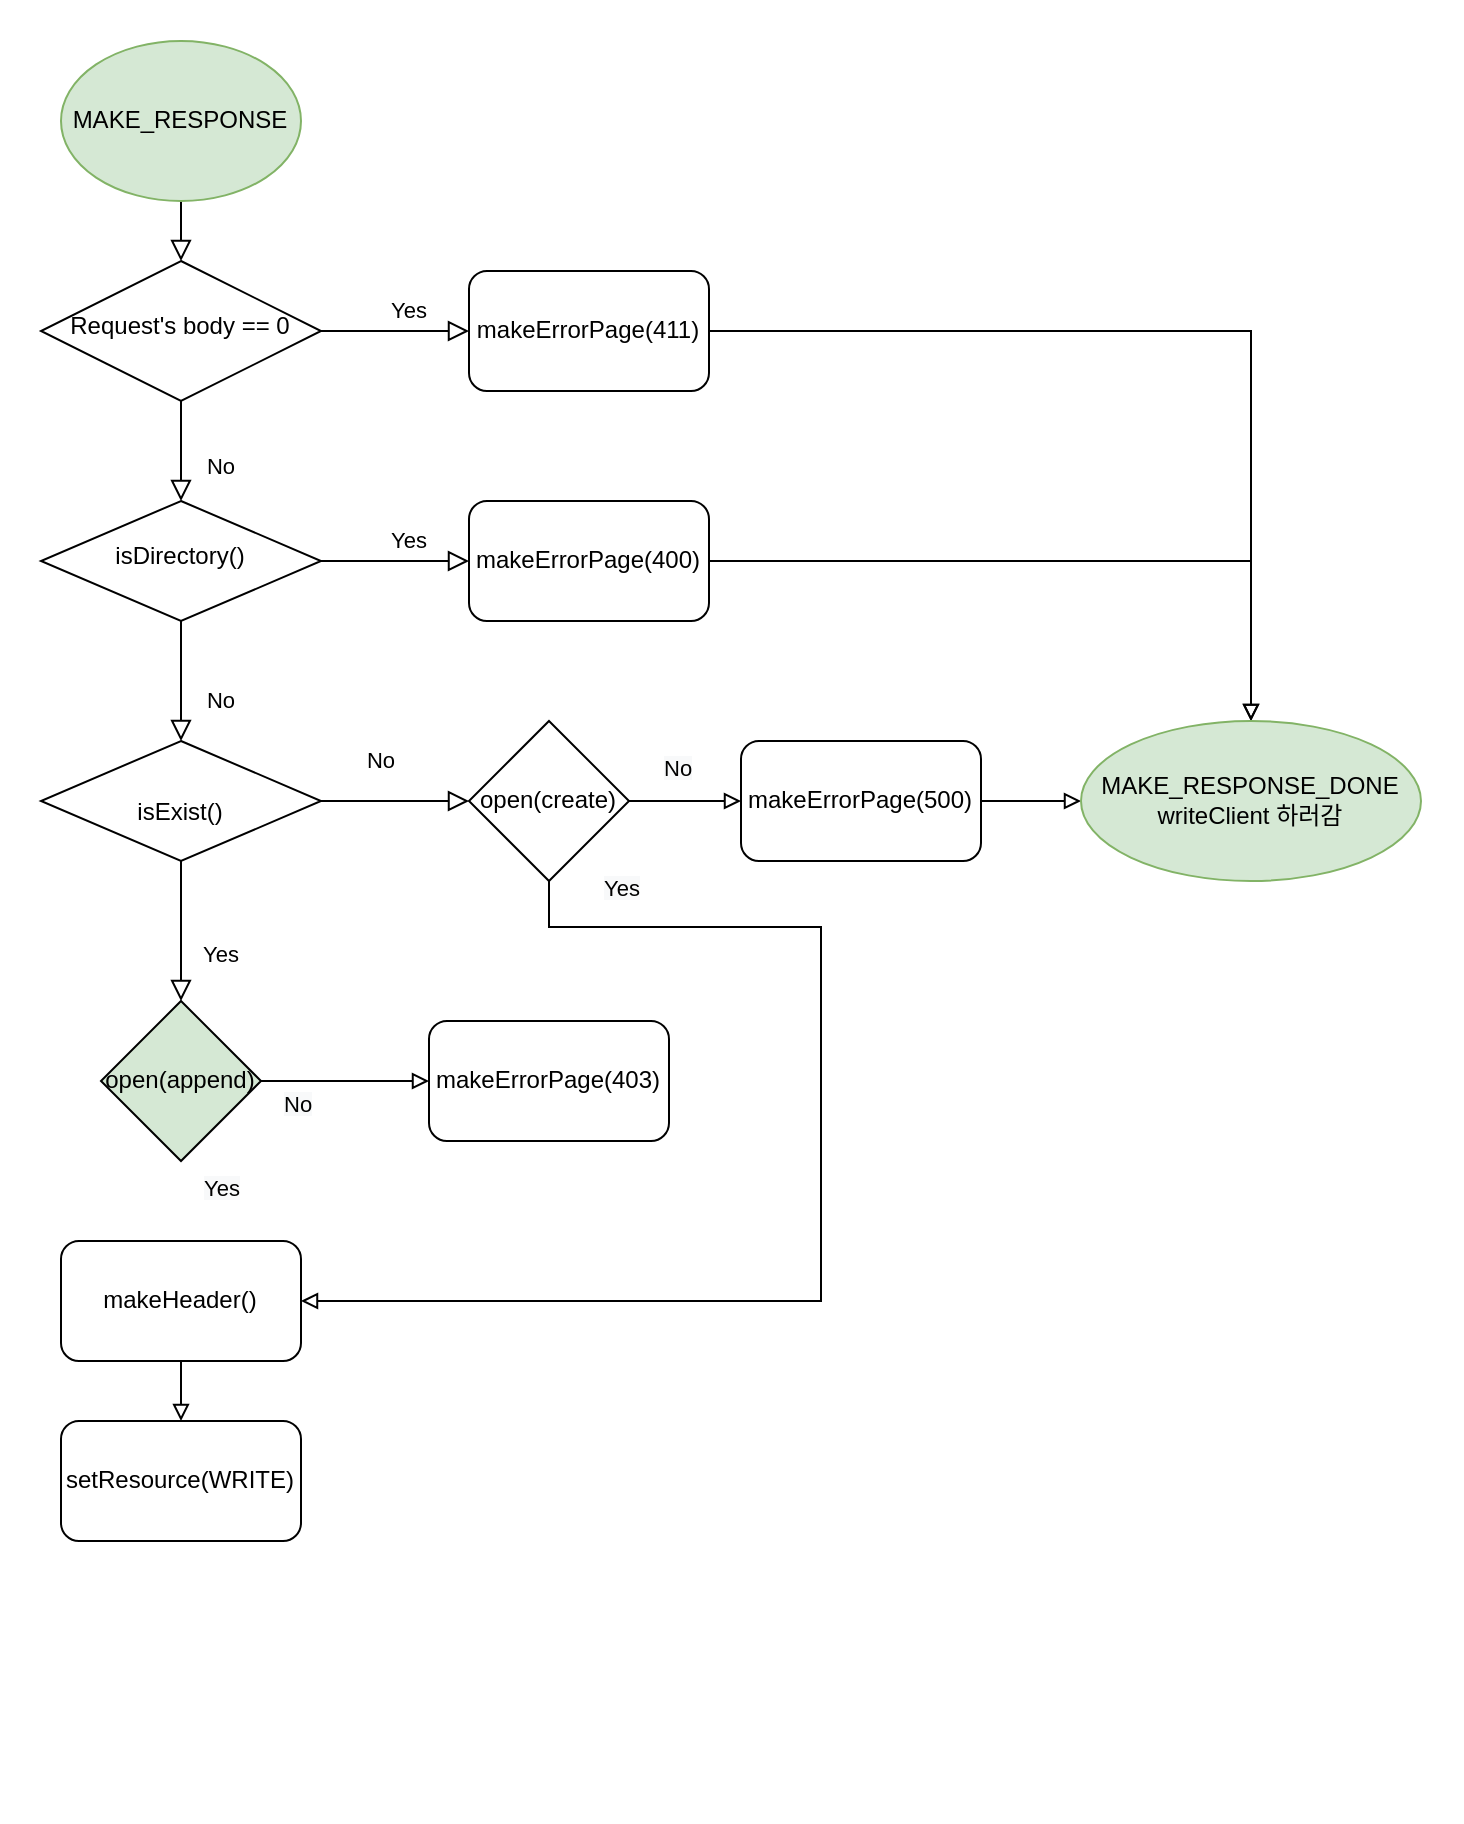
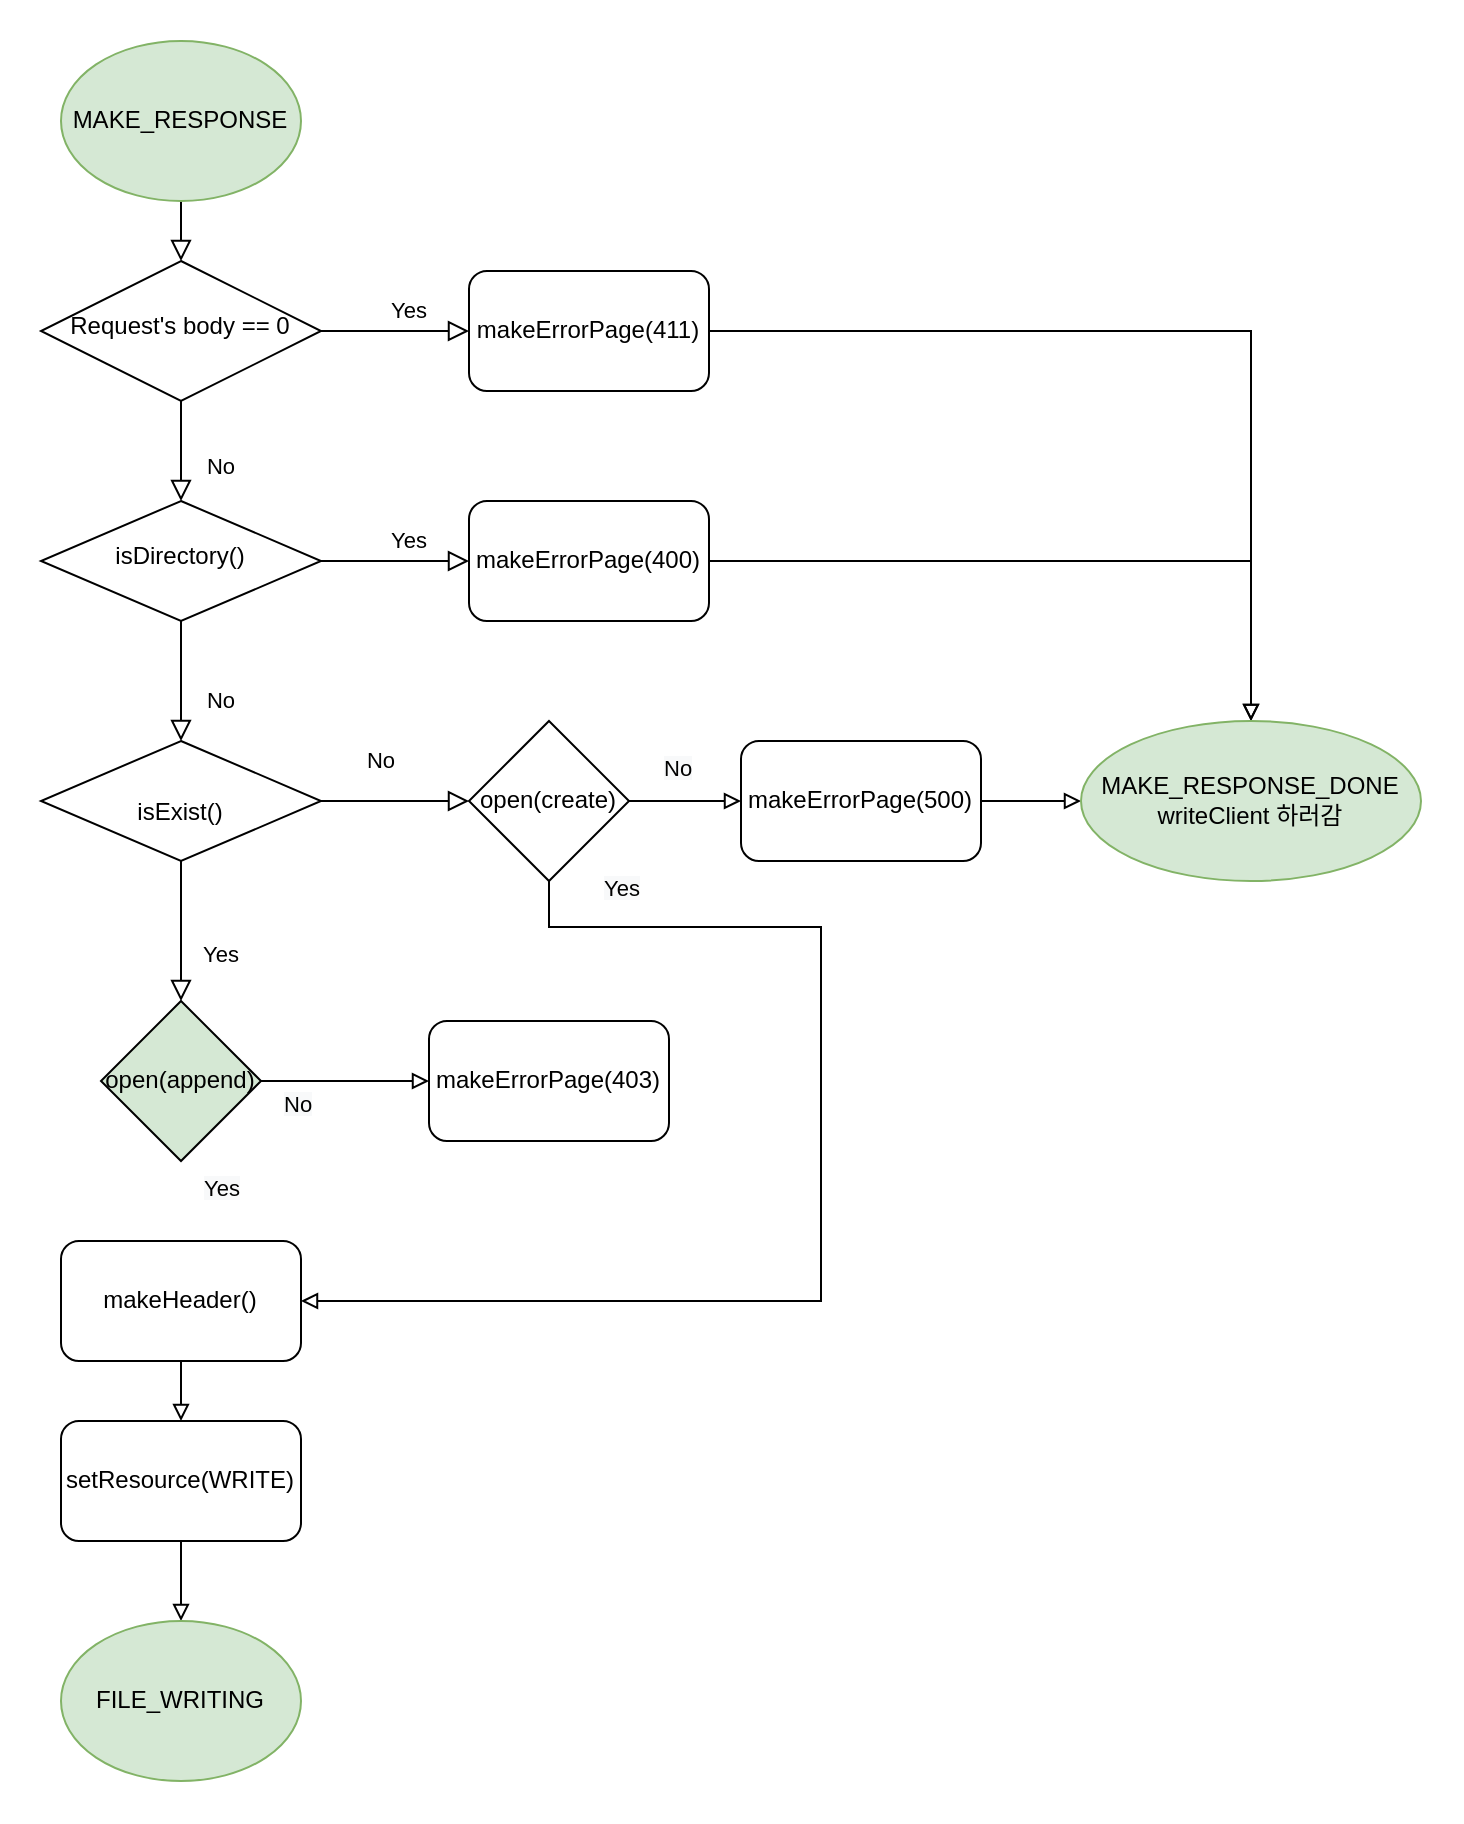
+ <mxCell id="13" style="edgeStyle=orthogonalEdgeStyle;rounded=0;orthogonalLoop=1;jettySize=auto;html=1;endArrow=block;endFill=0;" edge="1" parent="1" source="14" target="28"><mxGeometry relative="1" as="geometry" /></mxCell>
+ <mxCell id="28" value="FILE_WRITING" style="ellipse;whiteSpace=wrap;html=1;fillColor=#d5e8d4;strokeColor=#82b366;" vertex="1" parent="1"><mxGeometry x="30" y="810" width="120" height="80" as="geometry" /></mxCell>
